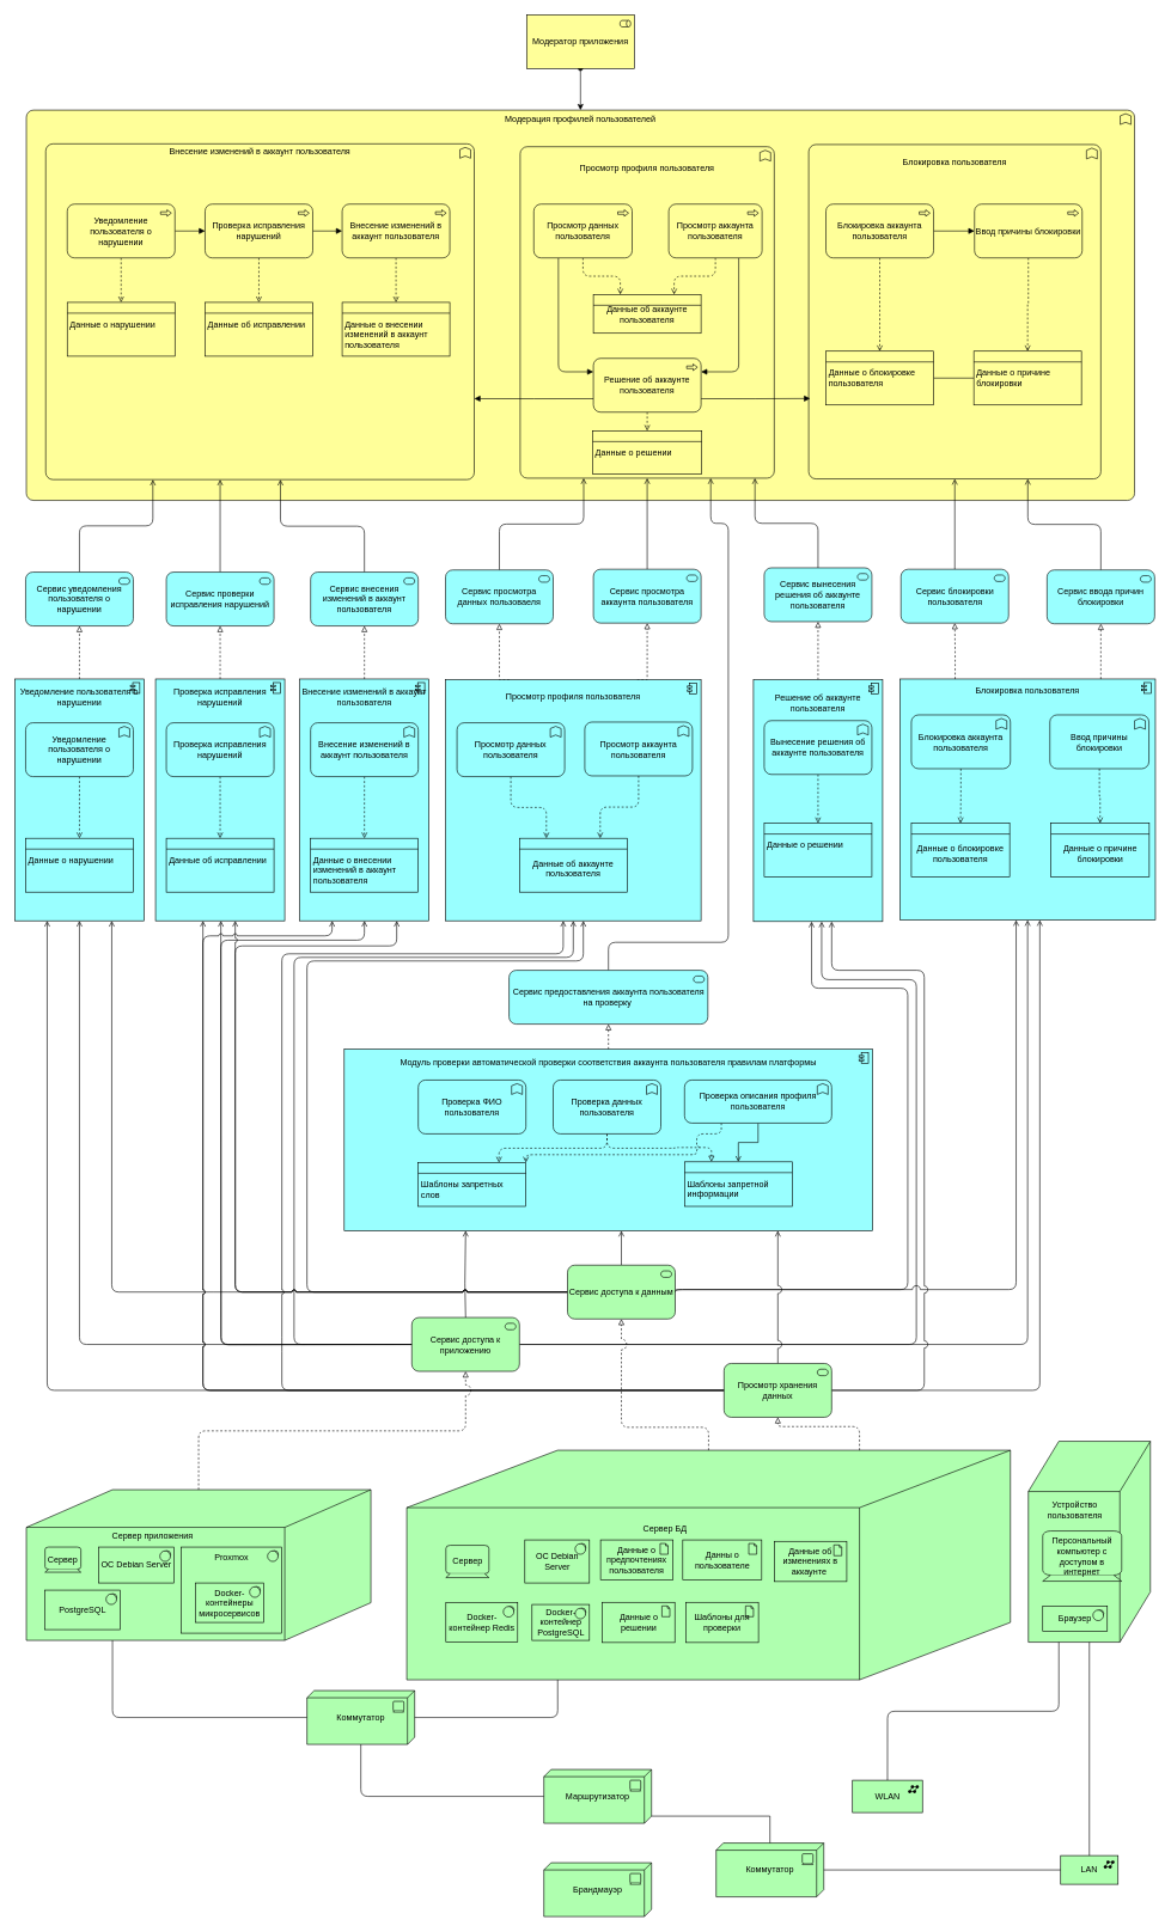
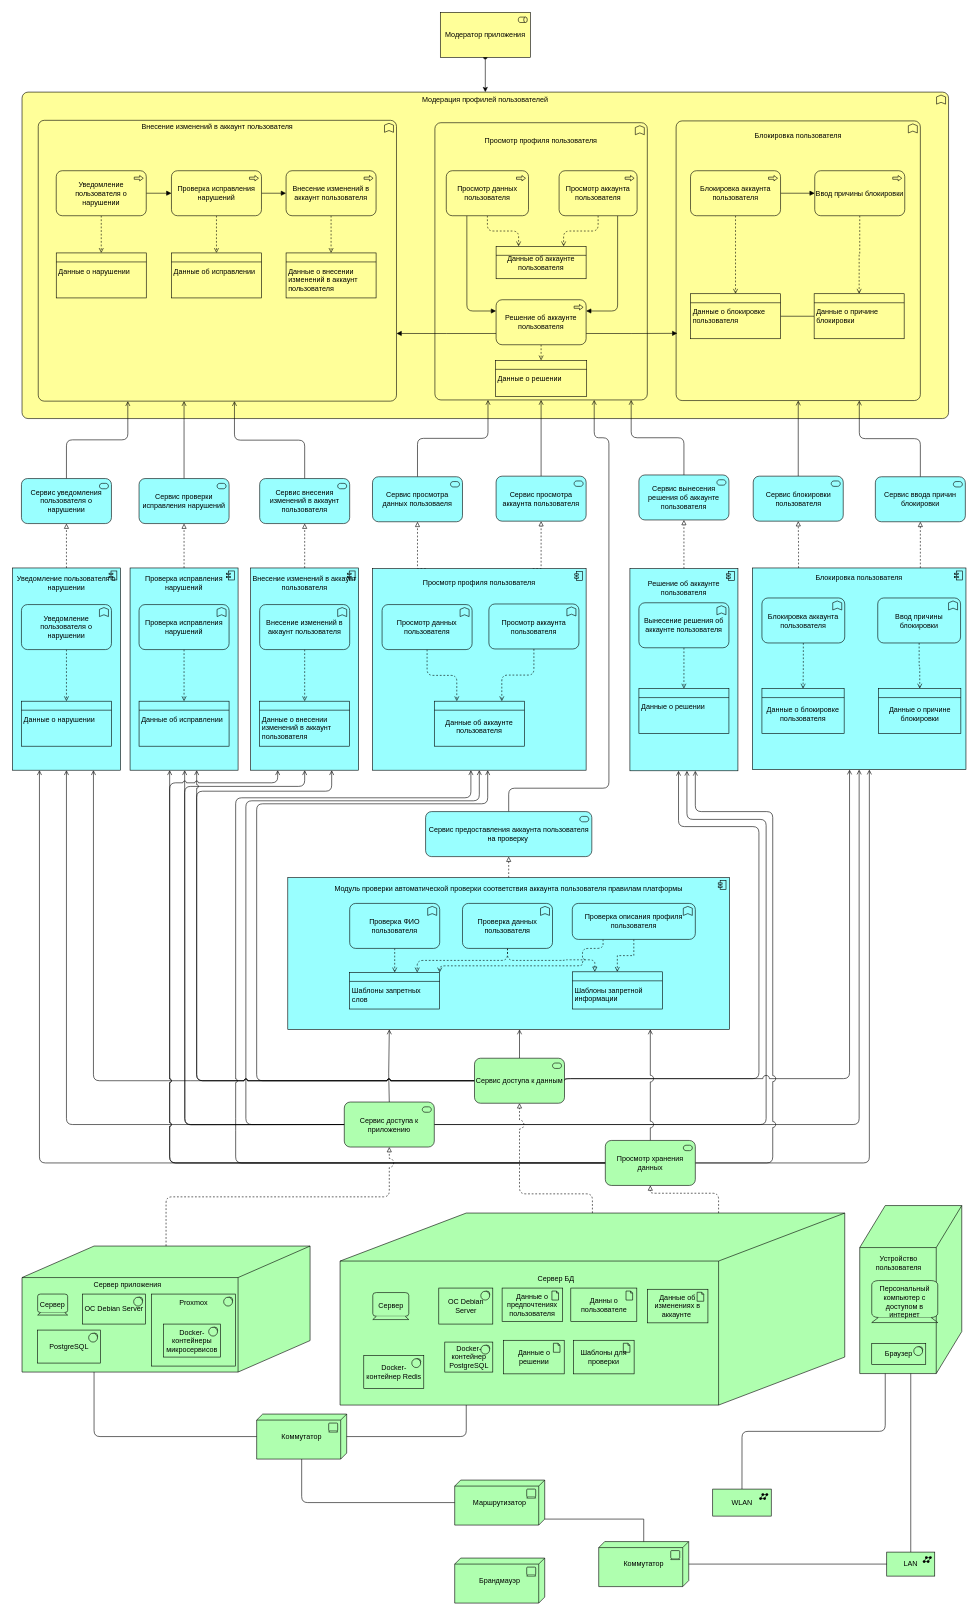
- <mxCell id="163" style="edgeStyle=orthogonalEdgeStyle;rounded=0;orthogonalLoop=1;jettySize=auto;html=1;exitX=0.5;exitY=1;exitDx=0;exitDy=0;exitPerimeter=0;entryX=0.5;entryY=0;entryDx=0;entryDy=0;entryPerimeter=0;dashed=0;endArrow=open;endFill=0;" edge="1" parent="1" source="165" target="157"><mxGeometry relative="1" as="geometry" /></mxCell>
+ <mxCell id="163" style="edgeStyle=orthogonalEdgeStyle;rounded=0;orthogonalLoop=1;jettySize=auto;html=1;exitX=0.5;exitY=1;exitDx=0;exitDy=0;exitPerimeter=0;entryX=0.5;entryY=0;entryDx=0;entryDy=0;entryPerimeter=0;dashed=1;endArrow=open;endFill=0;" edge="1" parent="1" source="165" target="157"><mxGeometry relative="1" as="geometry" /></mxCell>
+ <mxCell id="158" style="edgeStyle=orthogonalEdgeStyle;rounded=1;orthogonalLoop=1;jettySize=auto;html=1;exitX=0.5;exitY=1;exitDx=0;exitDy=0;exitPerimeter=0;entryX=0.5;entryY=0;entryDx=0;entryDy=0;entryPerimeter=0;dashed=1;endArrow=open;endFill=0;" edge="1" parent="1" source="159" target="156"><mxGeometry relative="1" as="geometry" /></mxCell>
- <mxCell id="53" value="Docker-контейнер Redis" style="html=1;outlineConnect=0;whiteSpace=wrap;fillColor=#AFFFAF;shape=mxgraph.archimate3.application;appType=sysSw;archiType=square;" vertex="1" parent="1"><mxGeometry x="620.5" y="2233.5" width="100" height="55" as="geometry" /></mxCell>
+ <mxCell id="53" value="Docker-контейнер Redis" style="html=1;outlineConnect=0;whiteSpace=wrap;fillColor=#AFFFAF;shape=mxgraph.archimate3.application;appType=sysSw;archiType=square;" vertex="1" parent="1"><mxGeometry x="605.5" y="2258.5" width="100" height="55" as="geometry" /></mxCell>
